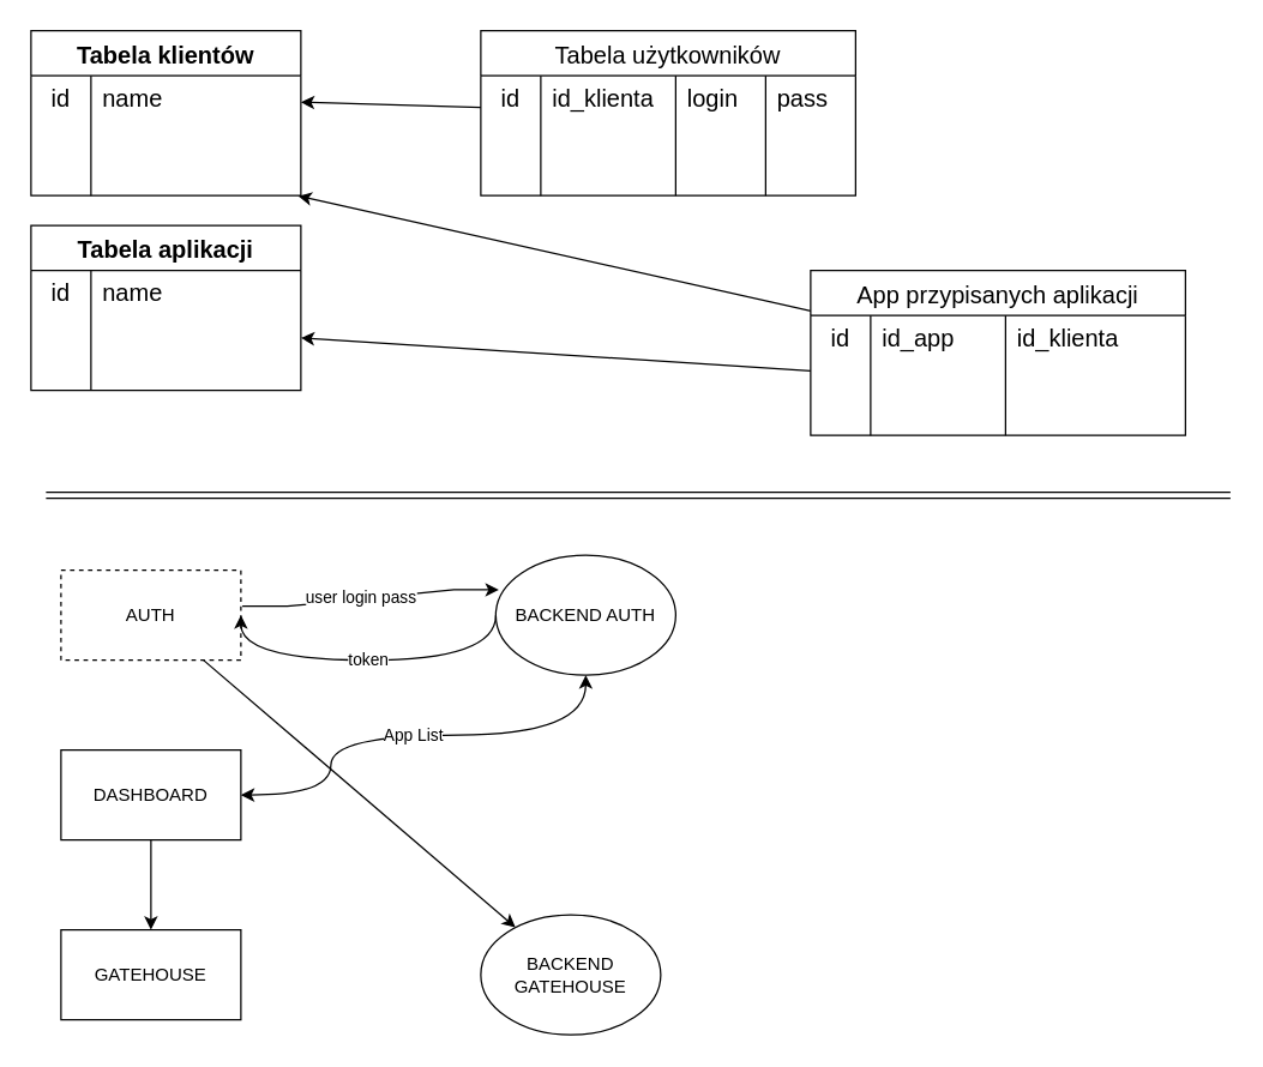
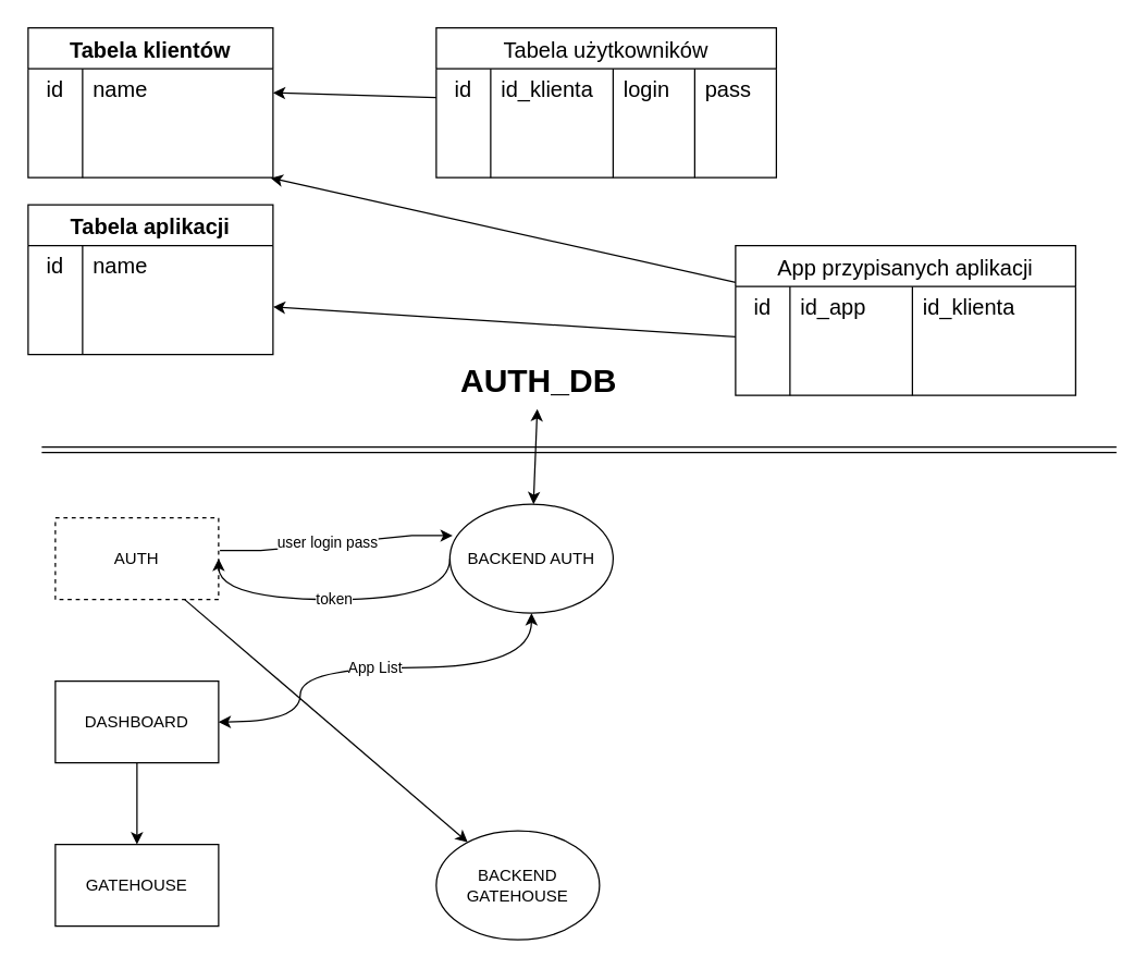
+ <mxCell id="54" value="AUTH_DB" style="text;strokeColor=none;fillColor=none;html=1;fontSize=24;fontStyle=1;verticalAlign=middle;align=center;" vertex="1" parent="1"><mxGeometry x="320" y="260" width="150" height="40" as="geometry" /></mxCell>
+ <mxCell id="59" style="edgeStyle=none;rounded=0;orthogonalLoop=1;jettySize=auto;html=1;startArrow=classic;startFill=1;" edge="1" parent="1" source="61" target="54"><mxGeometry relative="1" as="geometry" /></mxCell>
